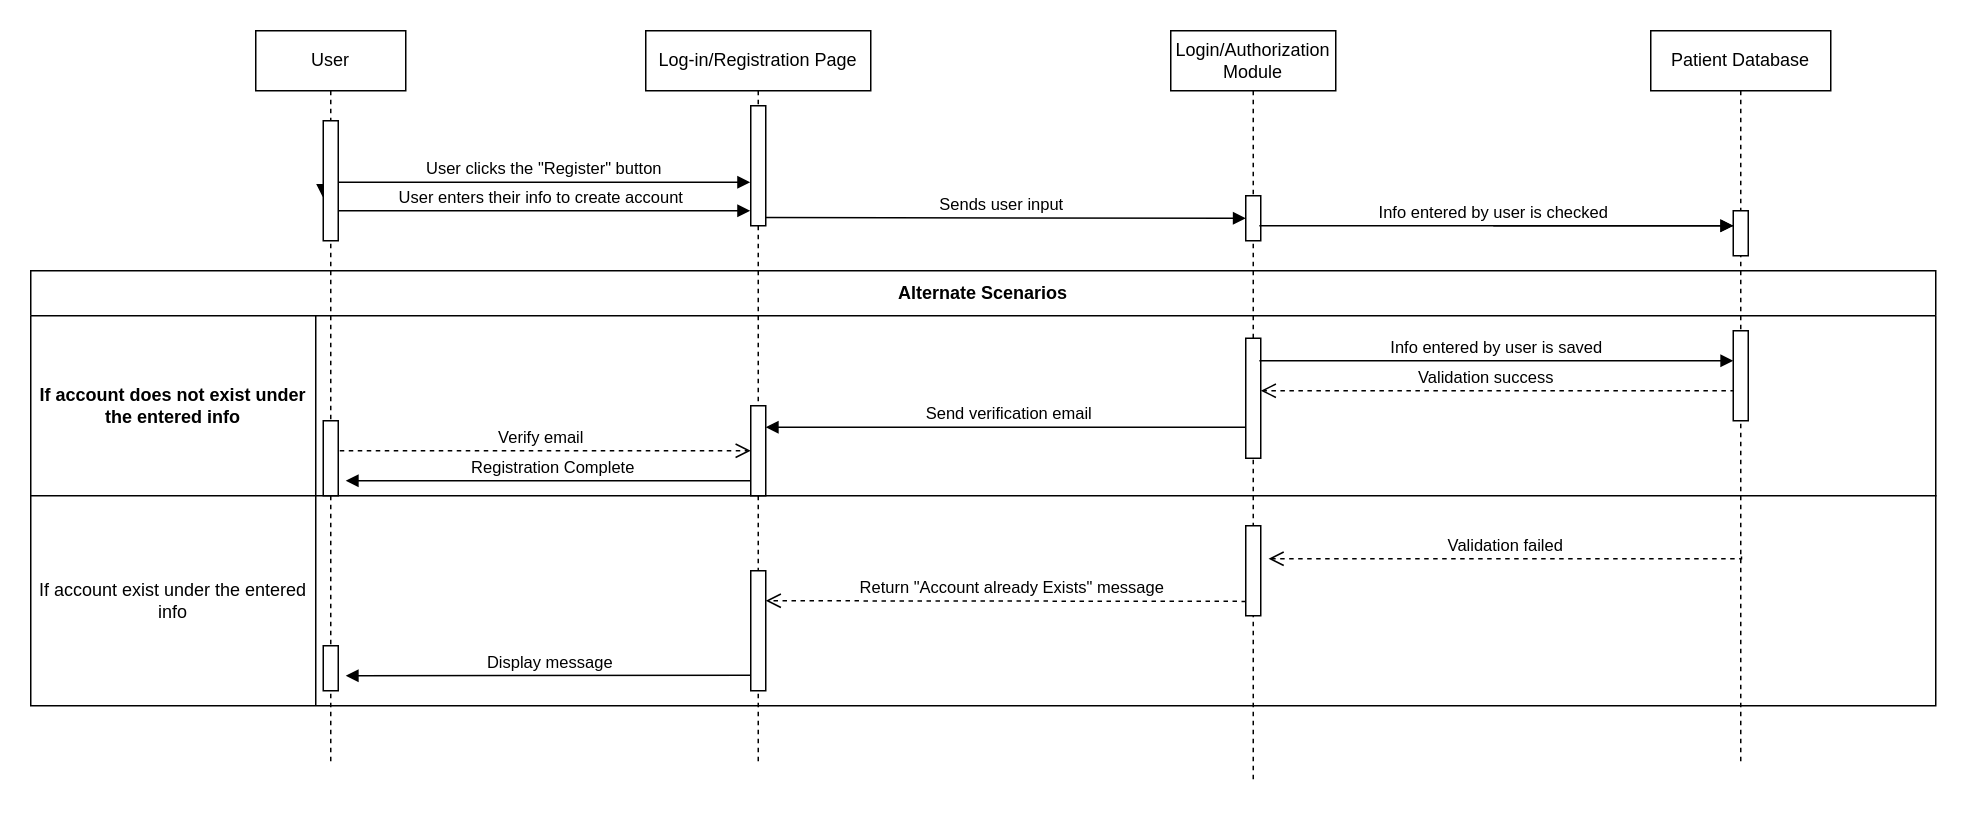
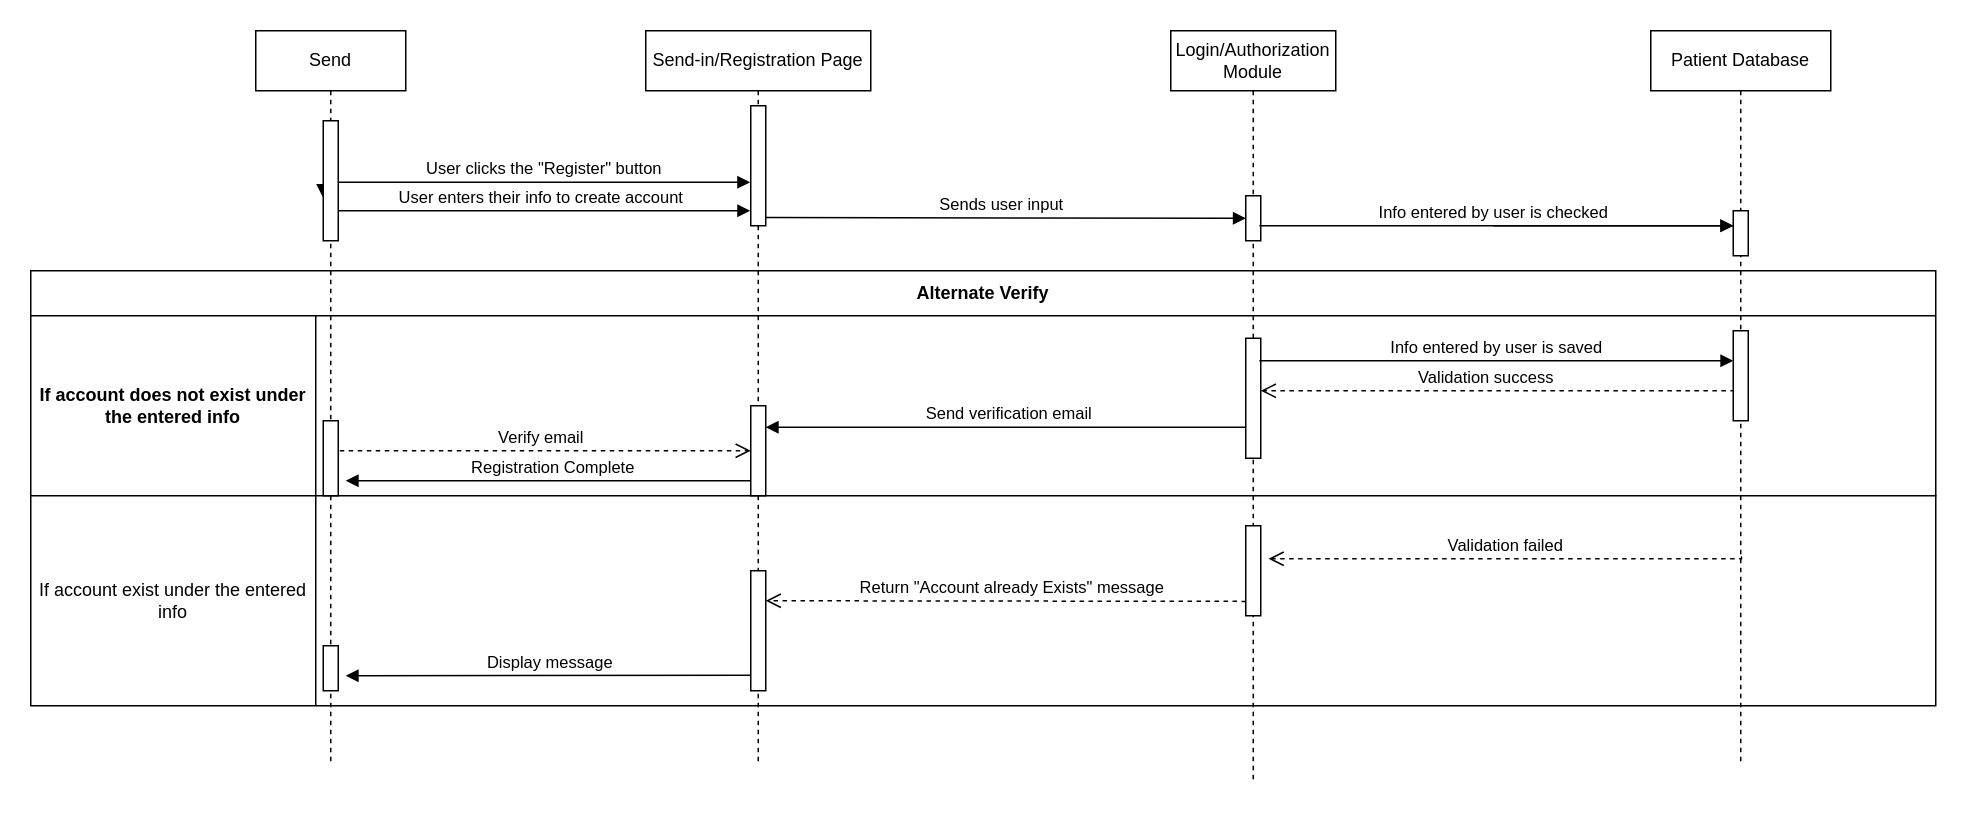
- <mxCell id="9" value="User" style="shape=umlLifeline;perimeter=lifelinePerimeter;whiteSpace=wrap;html=1;container=0;dropTarget=0;collapsible=0;recursiveResize=0;outlineConnect=0;portConstraint=eastwest;newEdgeStyle={&quot;edgeStyle&quot;:&quot;elbowEdgeStyle&quot;,&quot;elbow&quot;:&quot;vertical&quot;,&quot;curved&quot;:0,&quot;rounded&quot;:0};" parent="1" vertex="1"><mxGeometry x="170" y="20" width="100" height="490" as="geometry" /></mxCell>
+ <mxCell id="9" value="Send" style="shape=umlLifeline;perimeter=lifelinePerimeter;whiteSpace=wrap;html=1;container=0;dropTarget=0;collapsible=0;recursiveResize=0;outlineConnect=0;portConstraint=eastwest;newEdgeStyle={&quot;edgeStyle&quot;:&quot;elbowEdgeStyle&quot;,&quot;elbow&quot;:&quot;vertical&quot;,&quot;curved&quot;:0,&quot;rounded&quot;:0};" parent="1" vertex="1"><mxGeometry x="170" y="20" width="100" height="490" as="geometry" /></mxCell>
- <mxCell id="12" value="Log-in/Registration Page" style="shape=umlLifeline;perimeter=lifelinePerimeter;whiteSpace=wrap;html=1;container=0;dropTarget=0;collapsible=0;recursiveResize=0;outlineConnect=0;portConstraint=eastwest;newEdgeStyle={&quot;edgeStyle&quot;:&quot;elbowEdgeStyle&quot;,&quot;elbow&quot;:&quot;vertical&quot;,&quot;curved&quot;:0,&quot;rounded&quot;:0};" parent="1" vertex="1"><mxGeometry x="430" y="20" width="150" height="490" as="geometry" /></mxCell>
+ <mxCell id="12" value="Send-in/Registration Page" style="shape=umlLifeline;perimeter=lifelinePerimeter;whiteSpace=wrap;html=1;container=0;dropTarget=0;collapsible=0;recursiveResize=0;outlineConnect=0;portConstraint=eastwest;newEdgeStyle={&quot;edgeStyle&quot;:&quot;elbowEdgeStyle&quot;,&quot;elbow&quot;:&quot;vertical&quot;,&quot;curved&quot;:0,&quot;rounded&quot;:0};" parent="1" vertex="1"><mxGeometry x="430" y="20" width="150" height="490" as="geometry" /></mxCell>
- <mxCell id="2" value="Alternate Scenarios" style="shape=table;startSize=30;container=1;collapsible=1;childLayout=tableLayout;fixedRows=1;rowLines=0;fontStyle=1;align=center;resizeLast=1;html=1;whiteSpace=wrap;" parent="1" vertex="1"><mxGeometry x="20" y="180" width="1270" height="290" as="geometry" /></mxCell>
+ <mxCell id="2" value="Alternate Verify" style="shape=table;startSize=30;container=1;collapsible=1;childLayout=tableLayout;fixedRows=1;rowLines=0;fontStyle=1;align=center;resizeLast=1;html=1;whiteSpace=wrap;" parent="1" vertex="1"><mxGeometry x="20" y="180" width="1270" height="290" as="geometry" /></mxCell>
